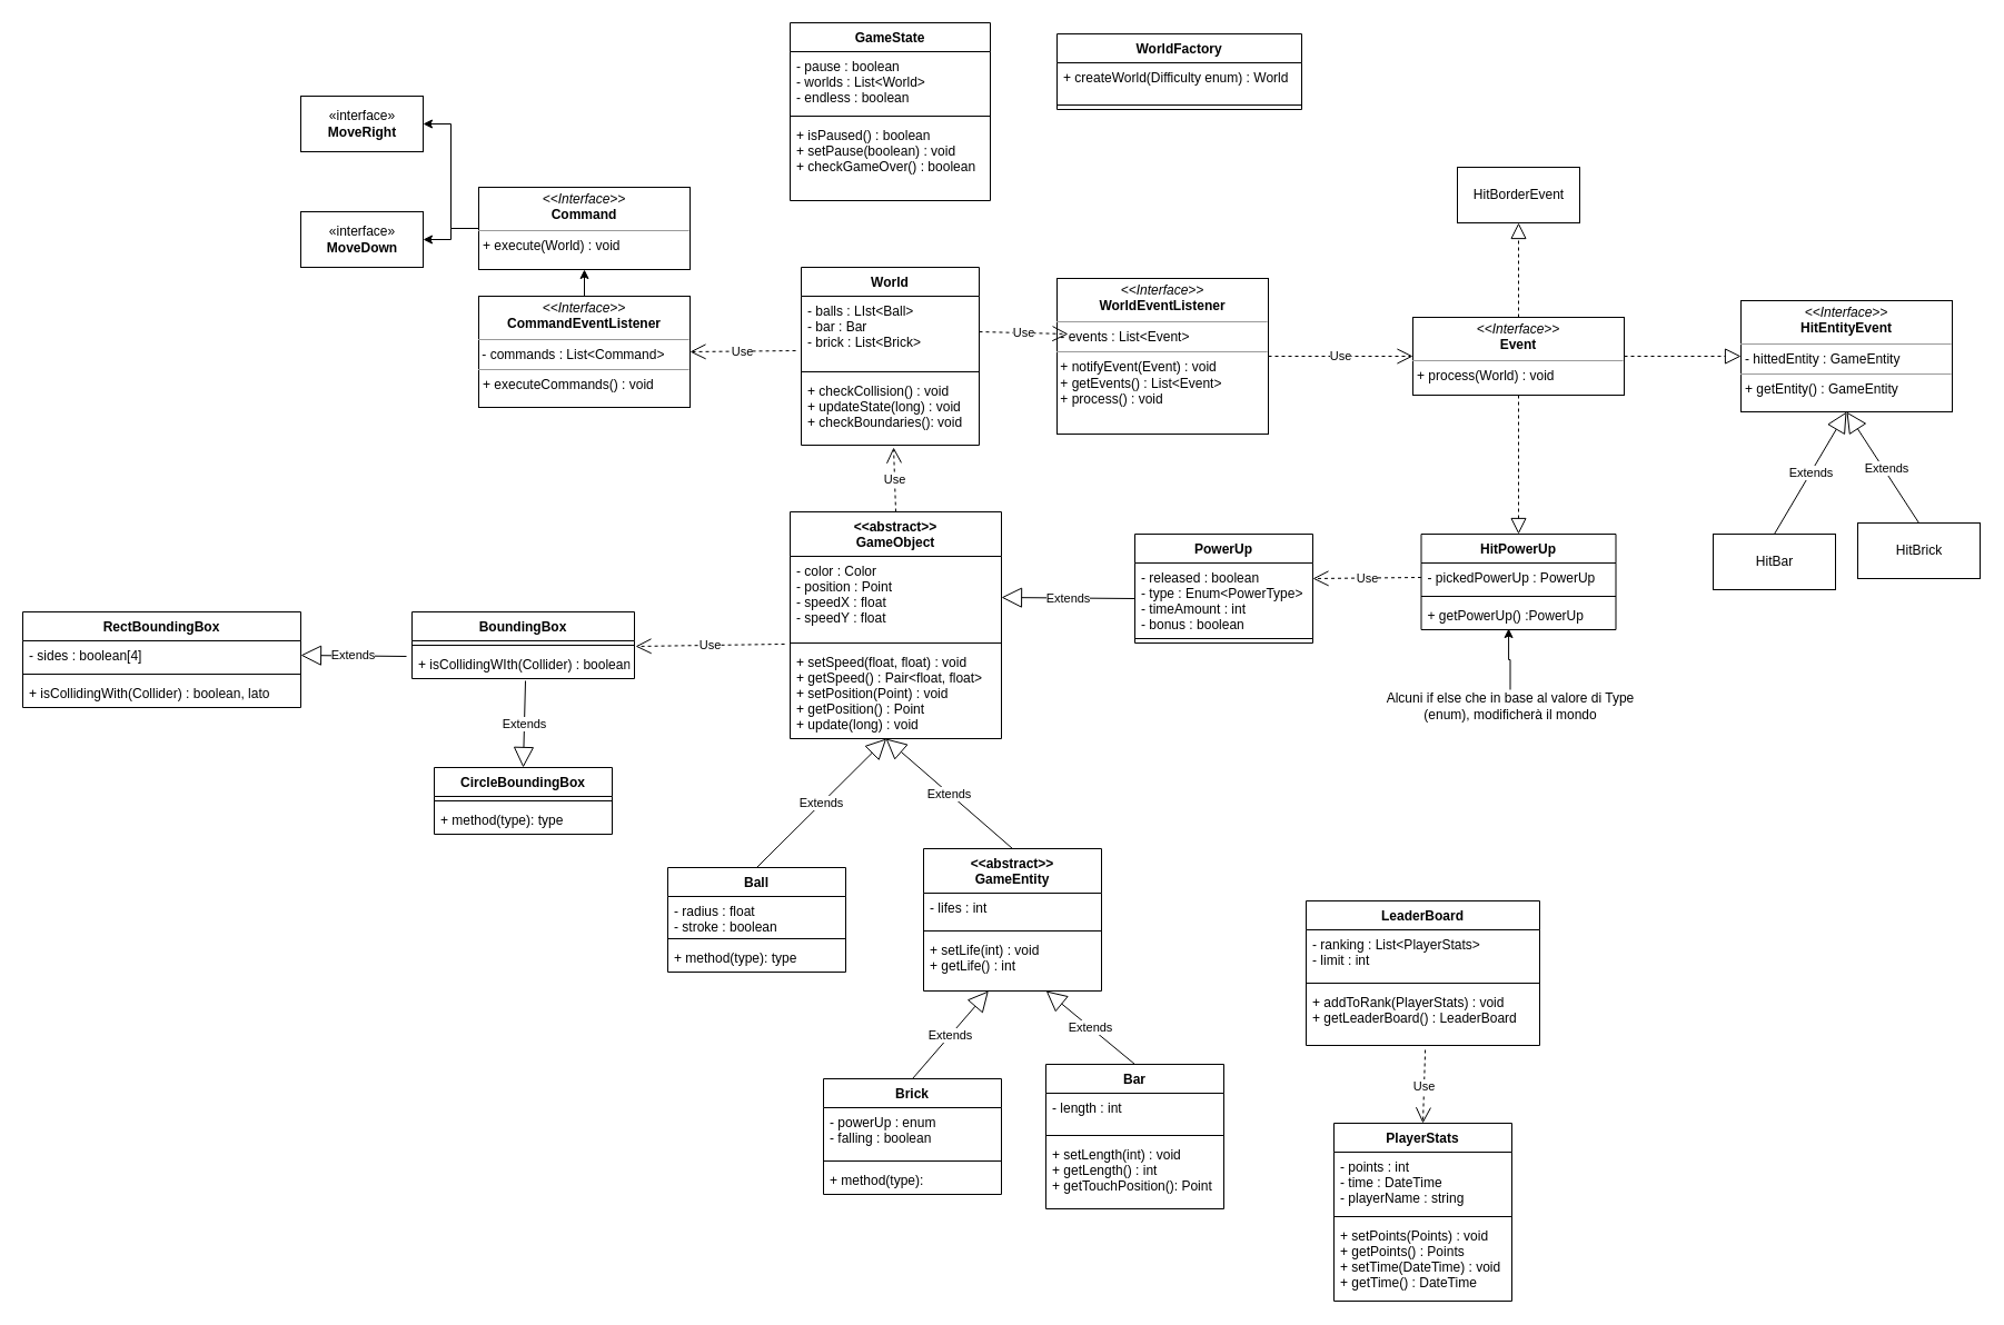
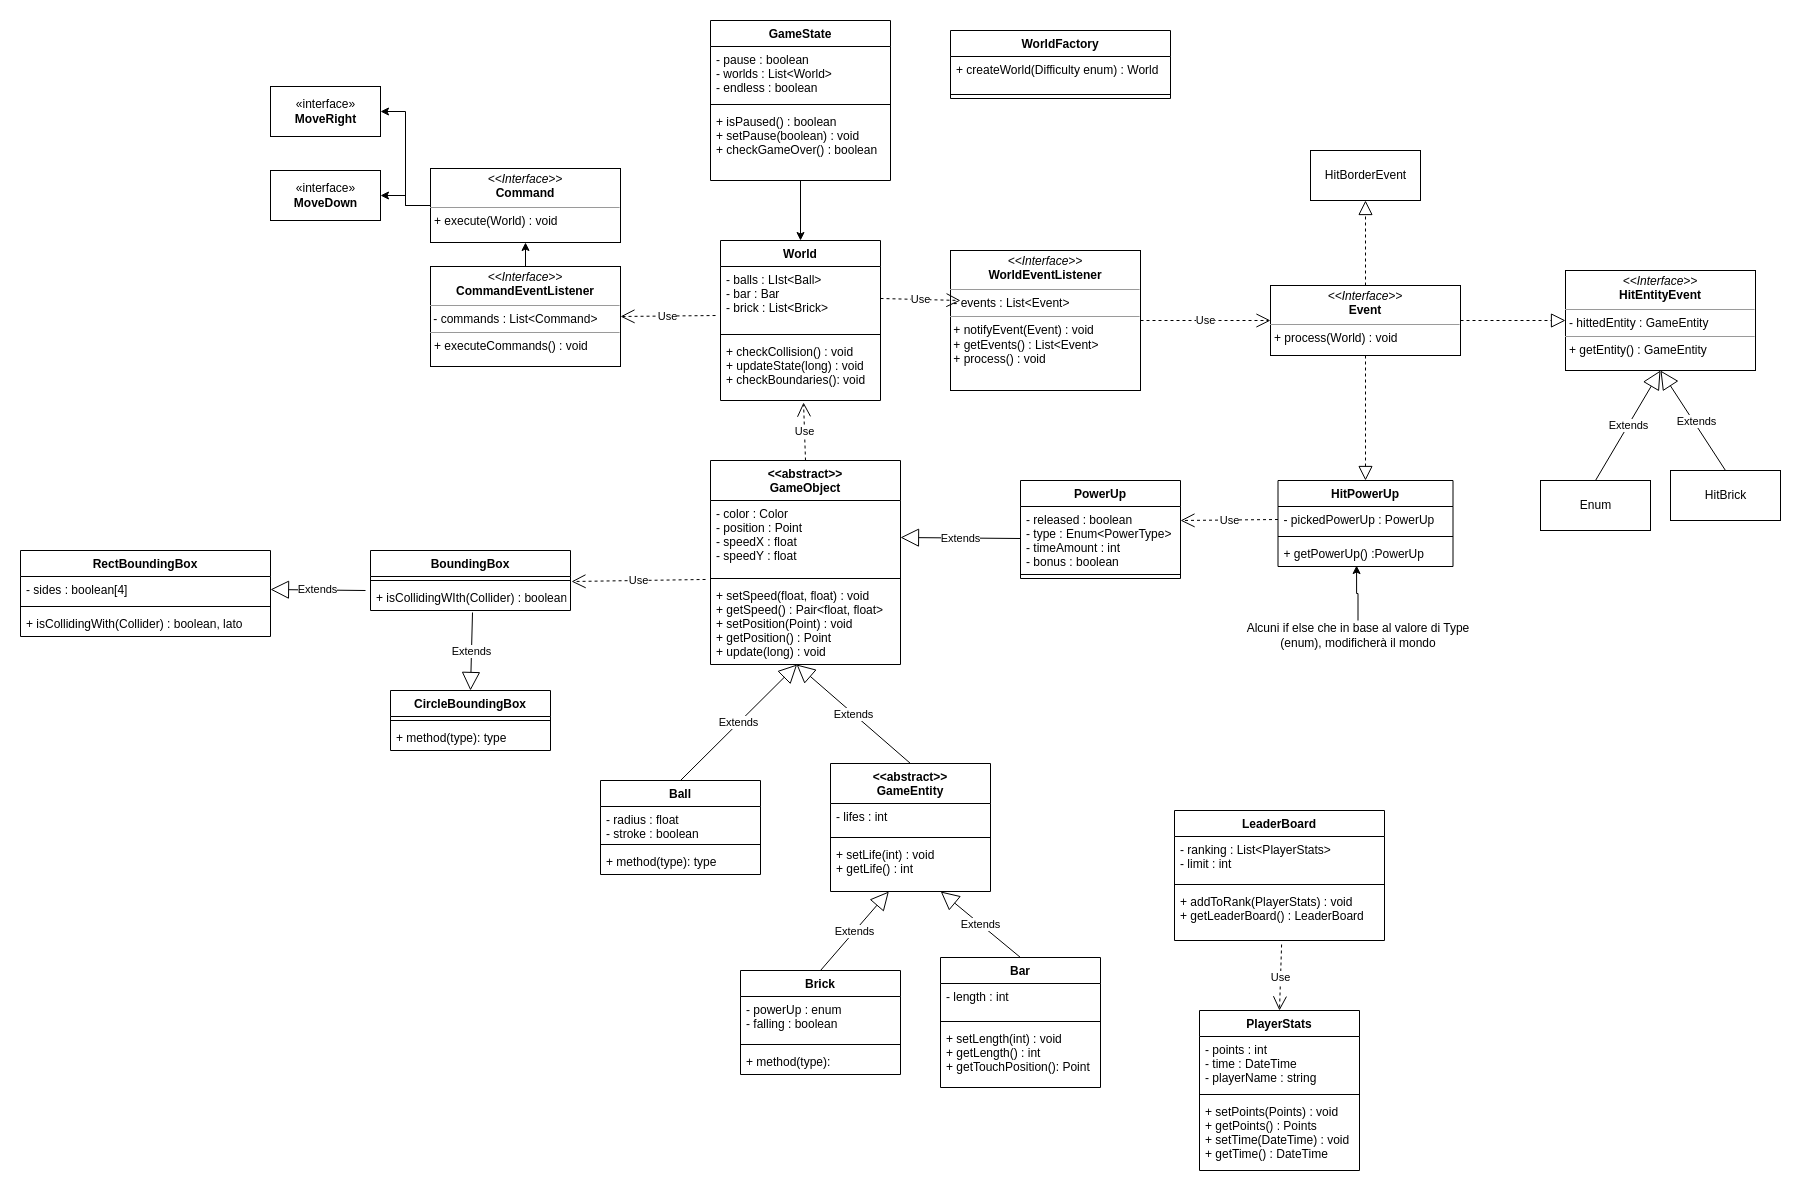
+ <mxCell id="61" style="edgeStyle=orthogonalEdgeStyle;rounded=0;orthogonalLoop=1;jettySize=auto;html=1;" parent="1" source="62" target="14" edge="1"><mxGeometry relative="1" as="geometry" /></mxCell>
- <mxCell id="70" value="«interface»&lt;br&gt;&lt;b&gt;MoveDown&lt;/b&gt;" style="html=1;" parent="1" vertex="1"><mxGeometry x="270" y="190" width="110" height="50" as="geometry" /></mxCell>
+ <mxCell id="70" value="«interface»&lt;br&gt;&lt;b&gt;MoveDown&lt;/b&gt;" style="html=1;" parent="1" vertex="1"><mxGeometry x="270" y="170" width="110" height="50" as="geometry" /></mxCell>
- <mxCell id="73" value="HitBar" style="html=1;" parent="1" vertex="1"><mxGeometry x="1540" y="480" width="110" height="50" as="geometry" /></mxCell>
+ <mxCell id="73" value="Enum" style="html=1;" parent="1" vertex="1"><mxGeometry x="1540" y="480" width="110" height="50" as="geometry" /></mxCell>
